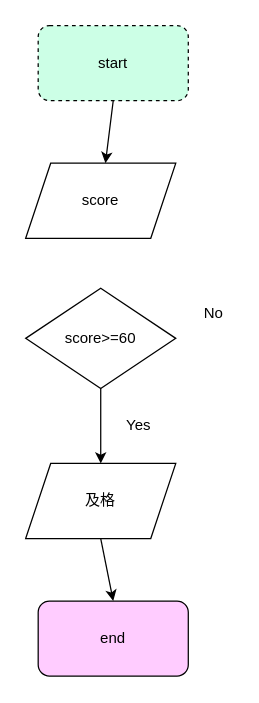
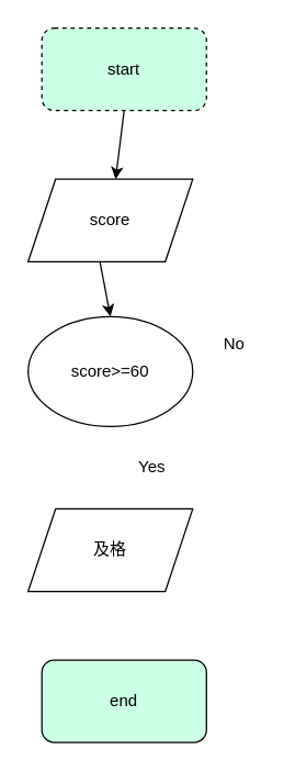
+ <mxCell id="6" value="" style="endArrow=classic;html=1;exitX=0.436;exitY=1;exitDx=0;exitDy=0;exitPerimeter=0;entryX=0.5;entryY=0;entryDx=0;entryDy=0;" edge="1" parent="1" source="2" target="5"><mxGeometry width="50" height="50" relative="1" as="geometry"><mxPoint y="230" as="sourcePoint" x="-50" /><mxPoint x="0" y="180" as="targetPoint" /></mxGeometry></mxCell>
- <mxCell id="5" value="score&amp;gt;=60" style="rhombus;whiteSpace=wrap;html=1;" vertex="1" parent="1"><mxGeometry x="20" y="230" width="120" height="80" as="geometry" /></mxCell>
+ <mxCell id="5" value="score&amp;gt;=60" style="ellipse;whiteSpace=wrap;html=1;" vertex="1" parent="1"><mxGeometry x="20" y="230" width="120" height="80" as="geometry" /></mxCell>
- <mxCell id="8" value="" style="endArrow=classic;html=1;exitX=0.5;exitY=1;exitDx=0;exitDy=0;entryX=0.5;entryY=0;entryDx=0;entryDy=0;" edge="1" parent="1" source="5" target="7"><mxGeometry width="50" height="50" relative="1" as="geometry"><mxPoint x="180" y="420" as="sourcePoint" /><mxPoint x="230" y="370" as="targetPoint" /></mxGeometry></mxCell>
- <mxCell id="10" value="" style="endArrow=classic;html=1;exitX=0.5;exitY=1;exitDx=0;exitDy=0;entryX=0.5;entryY=0;entryDx=0;entryDy=0;" edge="1" parent="1" source="7" target="9"><mxGeometry width="50" height="50" relative="1" as="geometry"><mxPoint x="180" y="620" as="sourcePoint" /><mxPoint x="230" y="570" as="targetPoint" /></mxGeometry></mxCell>
- <mxCell id="9" value="end" style="rounded=1;whiteSpace=wrap;html=1;fillColor=#FFCCFF;" vertex="1" parent="1"><mxGeometry x="30" y="480" width="120" height="60" as="geometry" /></mxCell>
+ <mxCell id="9" value="end" style="rounded=1;whiteSpace=wrap;html=1;fillColor=#ccffe6;" vertex="1" parent="1"><mxGeometry x="30" y="480" width="120" height="60" as="geometry" /></mxCell>
